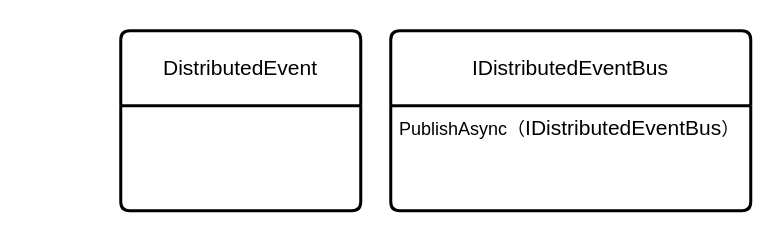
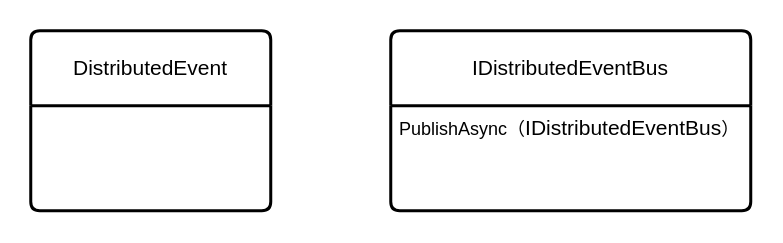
- <mxCell id="4" value="DistributedEvent" style="swimlane;childLayout=stackLayout;horizontal=1;startSize=50;horizontalStack=0;rounded=1;fontSize=14;fontStyle=0;strokeWidth=2;resizeParent=0;resizeLast=1;shadow=0;dashed=0;align=center;arcSize=4;whiteSpace=wrap;html=1;" vertex="1" parent="1"><mxGeometry x="80" y="20" width="160" height="120" as="geometry" /></mxCell>
+ <mxCell id="4" value="DistributedEvent" style="swimlane;childLayout=stackLayout;horizontal=1;startSize=50;horizontalStack=0;rounded=1;fontSize=14;fontStyle=0;strokeWidth=2;resizeParent=0;resizeLast=1;shadow=0;dashed=0;align=center;arcSize=4;whiteSpace=wrap;html=1;" vertex="1" parent="1"><mxGeometry x="20" y="20" width="160" height="120" as="geometry" /></mxCell>
